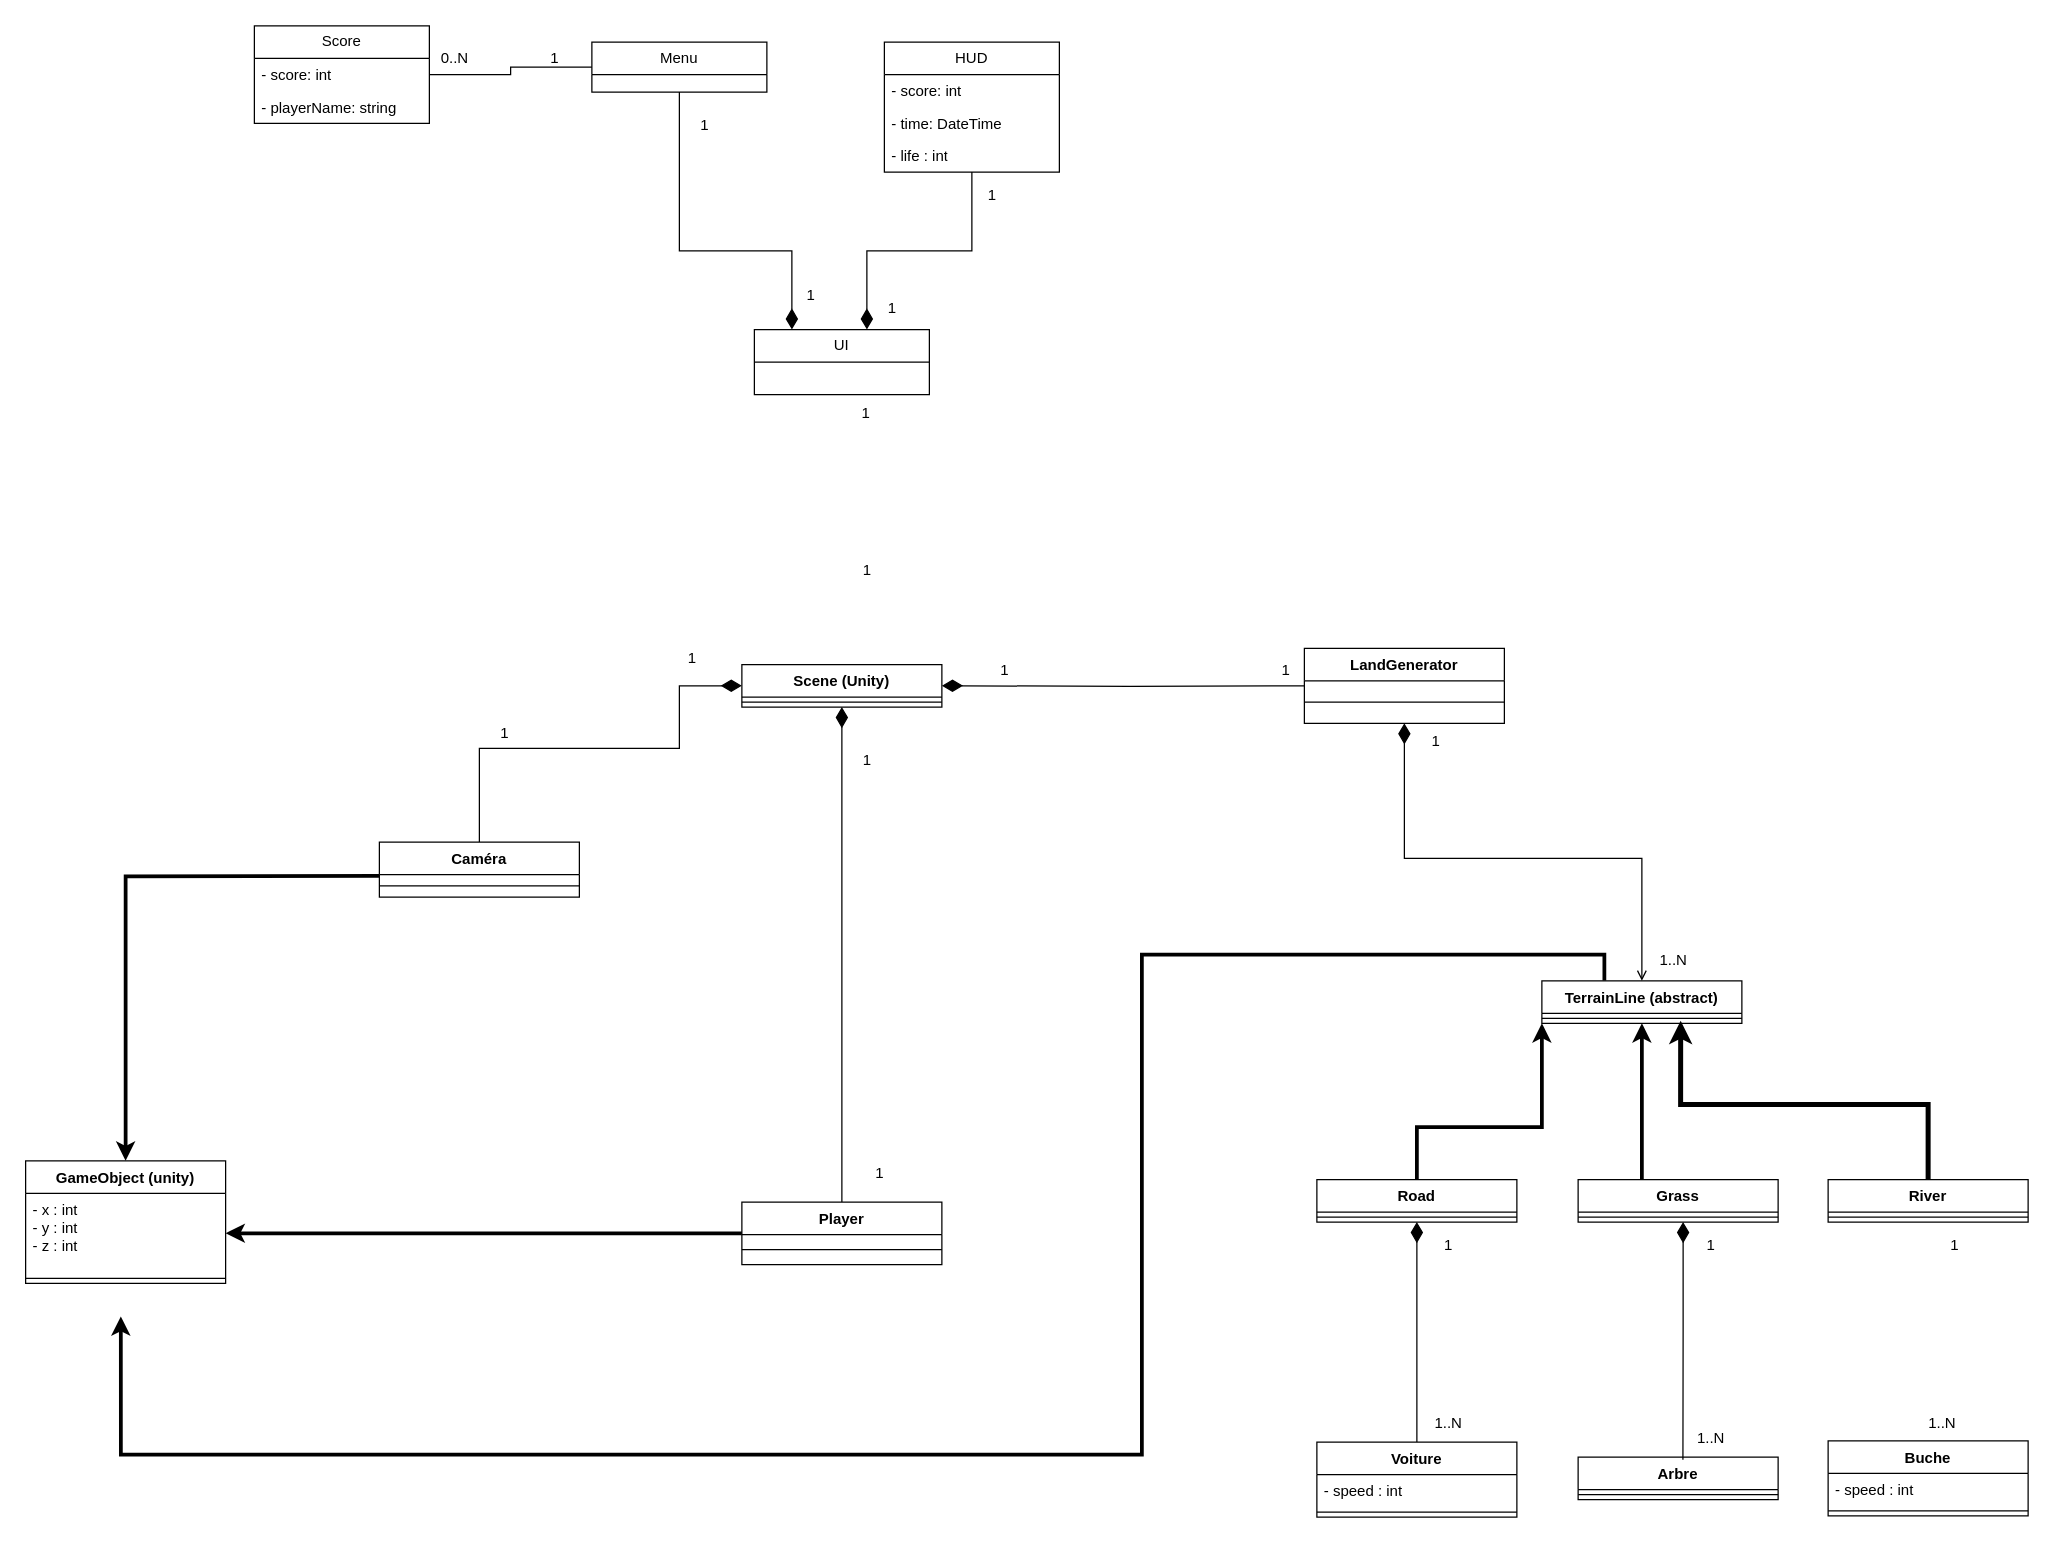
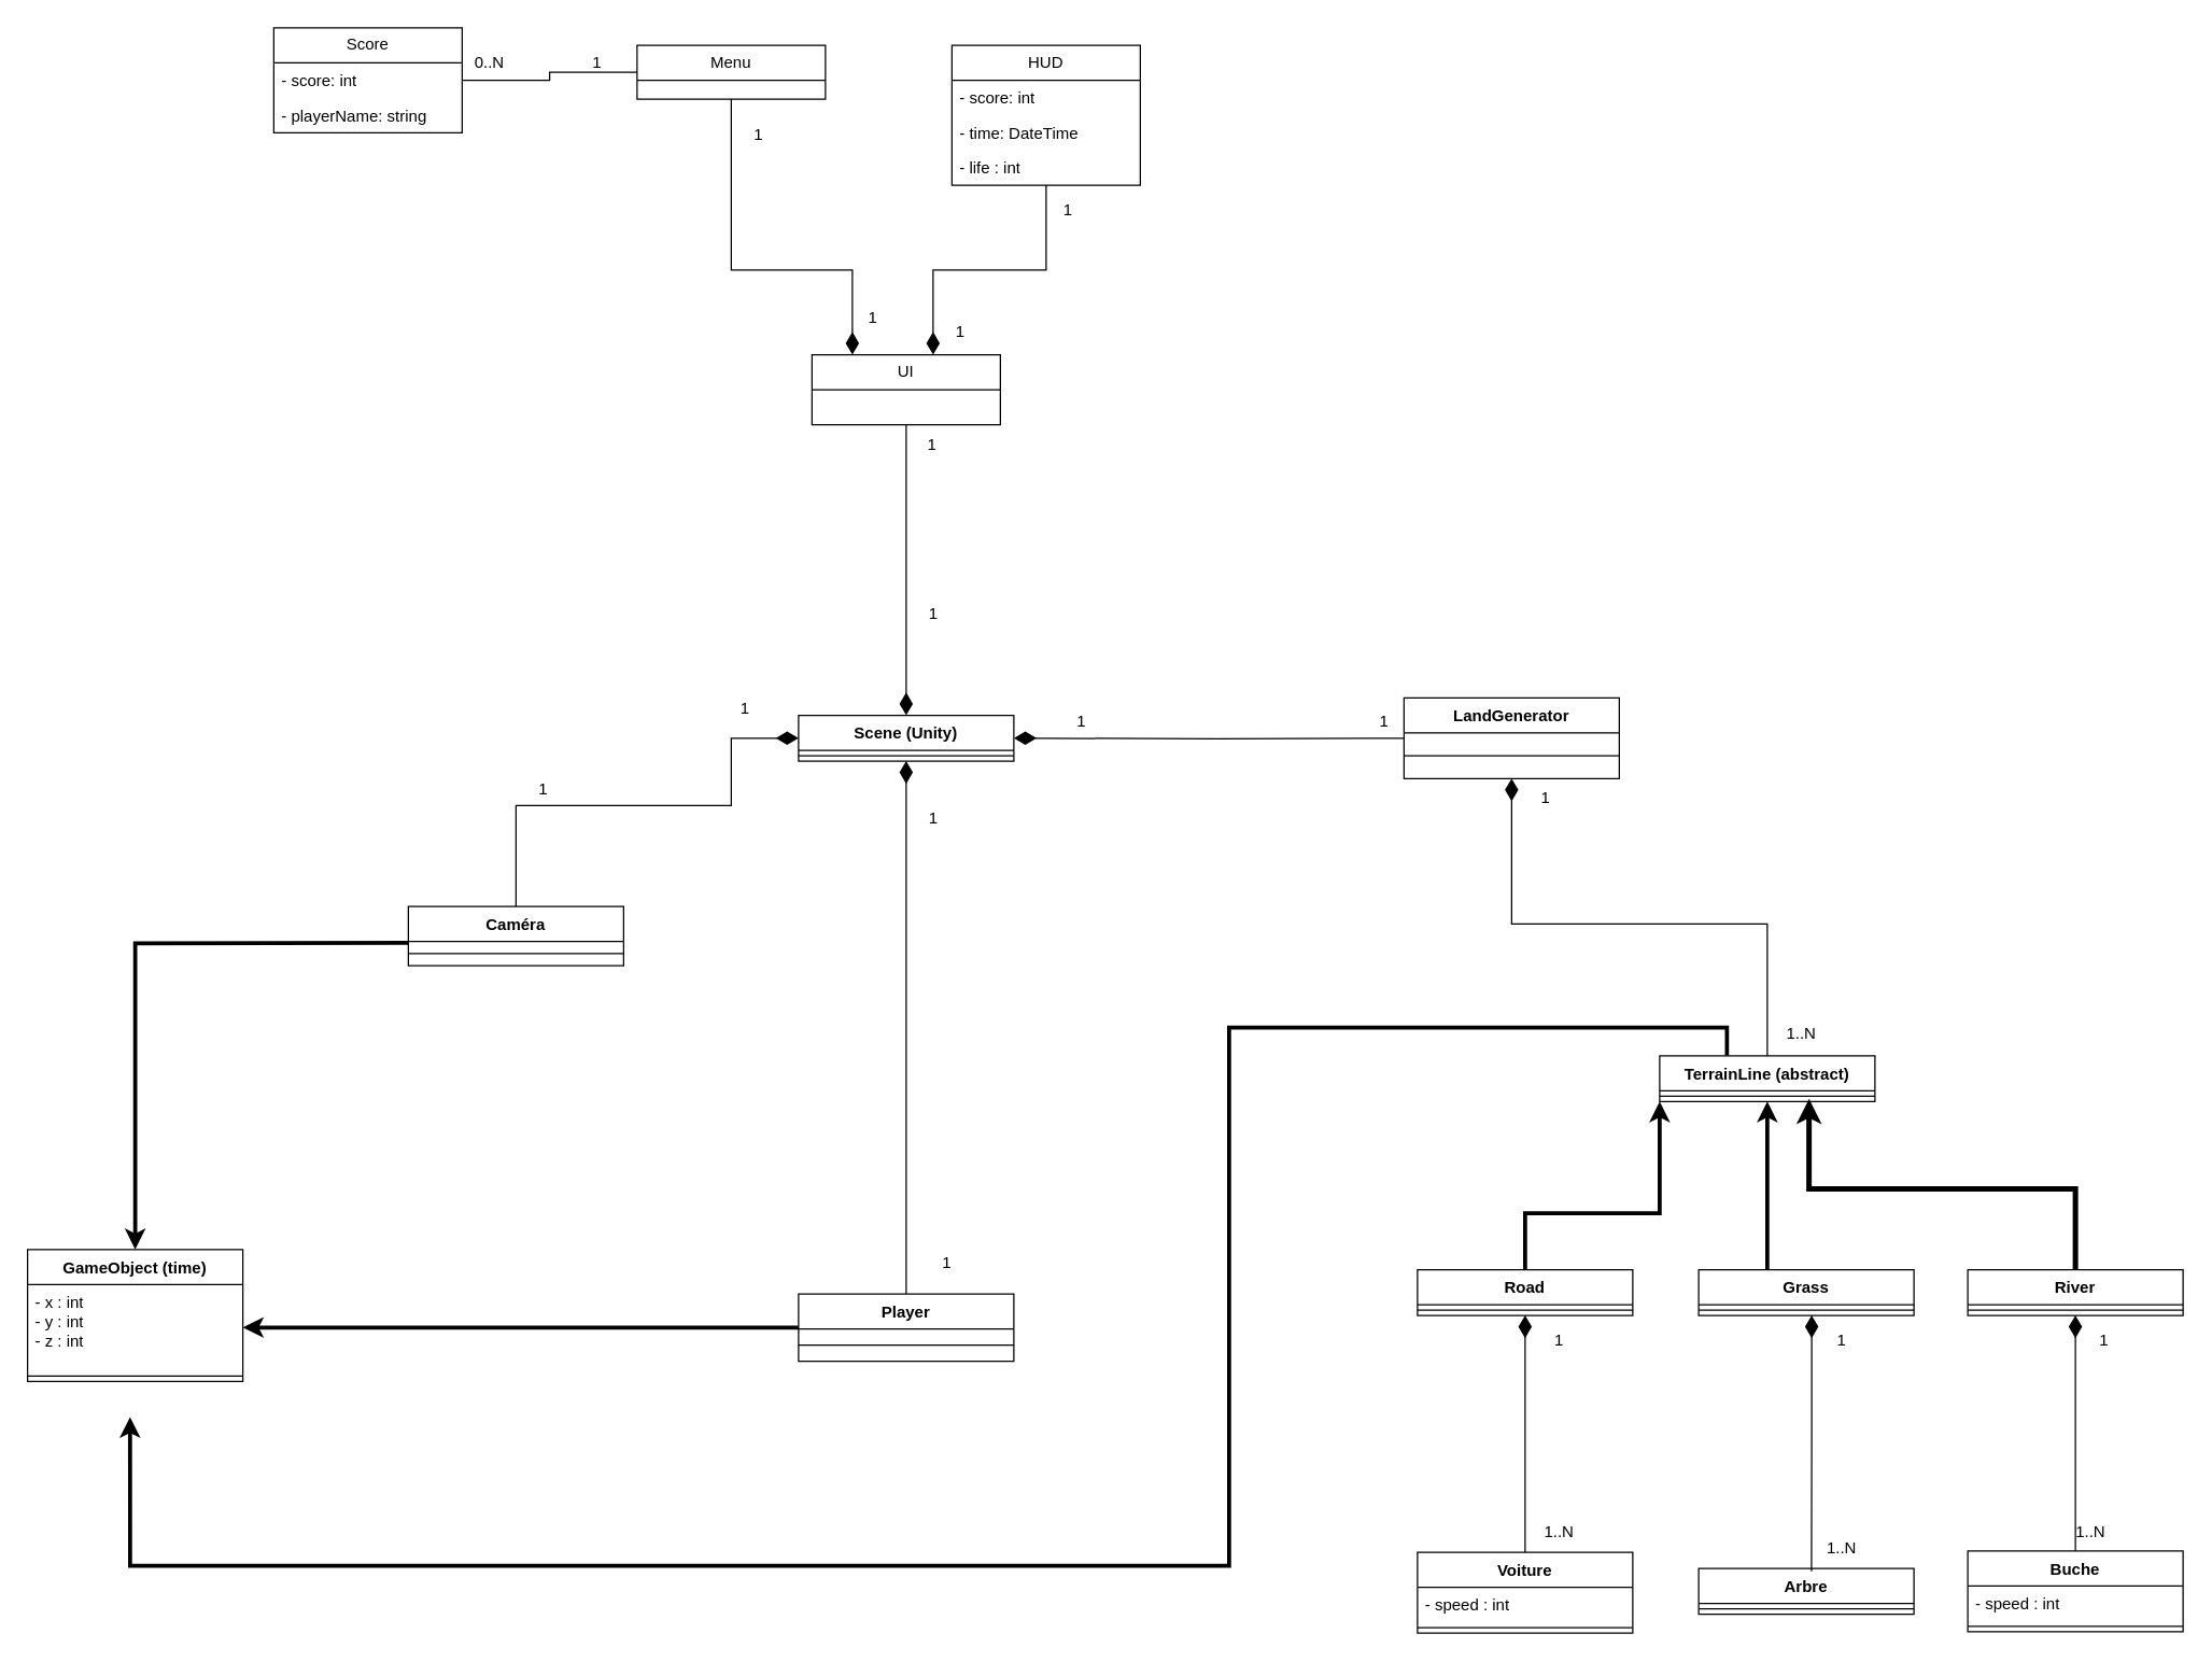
+ <mxCell id="6" style="edgeStyle=orthogonalEdgeStyle;rounded=0;orthogonalLoop=1;jettySize=auto;html=1;endArrow=none;endFill=0;startArrow=diamondThin;startFill=1;startSize=14;" edge="1" parent="1" source="7" target="46"><mxGeometry relative="1" as="geometry" /></mxCell>
- <mxCell id="31" style="edgeStyle=orthogonalEdgeStyle;rounded=0;orthogonalLoop=1;jettySize=auto;html=1;endArrow=open;endFill=0;exitX=0.5;exitY=1;exitDx=0;exitDy=0;startArrow=diamondThin;startFill=1;startSize=14;" parent="1" source="28" target="15" edge="1"><mxGeometry relative="1" as="geometry"><mxPoint x="1193" y="628" as="sourcePoint" /></mxGeometry></mxCell>
+ <mxCell id="31" style="edgeStyle=orthogonalEdgeStyle;rounded=0;orthogonalLoop=1;jettySize=auto;html=1;endArrow=none;endFill=0;exitX=0.5;exitY=1;exitDx=0;exitDy=0;startArrow=diamondThin;startFill=1;startSize=14;" parent="1" source="28" target="15" edge="1"><mxGeometry relative="1" as="geometry"><mxPoint x="1193" y="628" as="sourcePoint" /></mxGeometry></mxCell>
- <mxCell id="40" value="GameObject (unity)" style="swimlane;fontStyle=1;align=center;verticalAlign=top;childLayout=stackLayout;horizontal=1;startSize=26;horizontalStack=0;resizeParent=1;resizeParentMax=0;resizeLast=0;collapsible=1;marginBottom=0;whiteSpace=wrap;html=1;" parent="1" vertex="1"><mxGeometry x="20" y="928" width="160" height="98" as="geometry" /></mxCell>
+ <mxCell id="40" value="GameObject (time)" style="swimlane;fontStyle=1;align=center;verticalAlign=top;childLayout=stackLayout;horizontal=1;startSize=26;horizontalStack=0;resizeParent=1;resizeParentMax=0;resizeLast=0;collapsible=1;marginBottom=0;whiteSpace=wrap;html=1;" parent="1" vertex="1"><mxGeometry x="20" y="928" width="160" height="98" as="geometry" /></mxCell>
+ <mxCell id="57" value="" style="endArrow=none;html=1;endSize=12;startArrow=diamondThin;startSize=14;startFill=1;edgeStyle=orthogonalEdgeStyle;align=left;verticalAlign=bottom;rounded=0;entryX=0.5;entryY=0;entryDx=0;entryDy=0;endFill=0;" edge="1" parent="1" source="24" target="34"><mxGeometry x="-1" y="3" relative="1" as="geometry"><mxPoint x="1543" y="1033" as="sourcePoint" /><mxPoint x="1703" y="1033" as="targetPoint" /></mxGeometry></mxCell>
